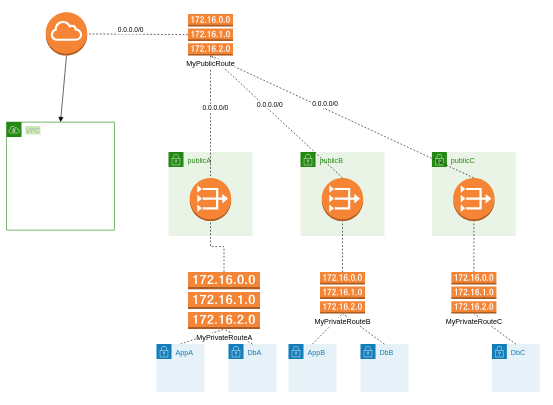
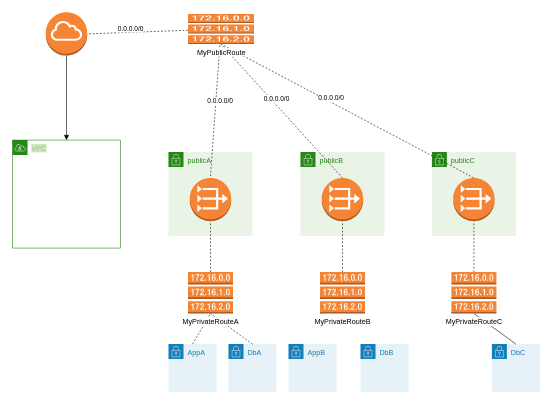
- <mxCell id="17" value="&lt;span style=&quot;background-color: rgb(255, 255, 255);&quot;&gt;MyPublicRoute&lt;/span&gt;" style="outlineConnect=0;dashed=0;verticalLabelPosition=bottom;verticalAlign=top;align=center;html=1;shape=mxgraph.aws3.route_table;fillColor=#F58536;gradientColor=none;" vertex="1" parent="1"><mxGeometry x="312.5" y="23" width="75" height="69" as="geometry" /></mxCell>
+ <mxCell id="17" value="&lt;span style=&quot;background-color: rgb(255, 255, 255);&quot;&gt;MyPublicRoute&lt;/span&gt;" style="outlineConnect=0;dashed=0;verticalLabelPosition=bottom;verticalAlign=top;align=center;html=1;shape=mxgraph.aws3.route_table;fillColor=#F58536;gradientColor=none;" vertex="1" parent="1"><mxGeometry x="312.5" y="23" width="110" height="50" as="geometry" /></mxCell>
- <mxCell id="18" value="VPC" style="points=[[0,0],[0.25,0],[0.5,0],[0.75,0],[1,0],[1,0.25],[1,0.5],[1,0.75],[1,1],[0.75,1],[0.5,1],[0.25,1],[0,1],[0,0.75],[0,0.5],[0,0.25]];outlineConnect=0;gradientColor=none;html=1;whiteSpace=wrap;fontSize=12;fontStyle=0;container=1;pointerEvents=0;collapsible=0;recursiveResize=0;shape=mxgraph.aws4.group;grIcon=mxgraph.aws4.group_vpc;strokeColor=#248814;fillColor=none;verticalAlign=top;align=left;spacingLeft=30;fontColor=#AAB7B8;dashed=0;labelBackgroundColor=#CCE8B5;" vertex="1" parent="1"><mxGeometry x="10" y="203" width="180" height="180" as="geometry" /></mxCell>
+ <mxCell id="18" value="VPC" style="points=[[0,0],[0.25,0],[0.5,0],[0.75,0],[1,0],[1,0.25],[1,0.5],[1,0.75],[1,1],[0.75,1],[0.5,1],[0.25,1],[0,1],[0,0.75],[0,0.5],[0,0.25]];outlineConnect=0;gradientColor=none;html=1;whiteSpace=wrap;fontSize=12;fontStyle=0;container=1;pointerEvents=0;collapsible=0;recursiveResize=0;shape=mxgraph.aws4.group;grIcon=mxgraph.aws4.group_vpc;strokeColor=#248814;fillColor=none;verticalAlign=top;align=left;spacingLeft=30;fontColor=#AAB7B8;dashed=0;labelBackgroundColor=#CCE8B5;" vertex="1" parent="1"><mxGeometry x="20" y="233" width="180" height="180" as="geometry" /></mxCell>
- <mxCell id="27" value="&lt;span style=&quot;background-color: rgb(255, 255, 255);&quot;&gt;MyPrivateRouteA&lt;/span&gt;" style="outlineConnect=0;dashed=0;verticalLabelPosition=bottom;verticalAlign=top;align=center;html=1;shape=mxgraph.aws3.route_table;fillColor=#F58536;gradientColor=none;" vertex="1" parent="1"><mxGeometry x="312.5" y="453" width="120" height="95" as="geometry" /></mxCell>
+ <mxCell id="27" value="&lt;span style=&quot;background-color: rgb(255, 255, 255);&quot;&gt;MyPrivateRouteA&lt;/span&gt;" style="outlineConnect=0;dashed=0;verticalLabelPosition=bottom;verticalAlign=top;align=center;html=1;shape=mxgraph.aws3.route_table;fillColor=#F58536;gradientColor=none;" vertex="1" parent="1"><mxGeometry x="312.5" y="453" width="75" height="69" as="geometry" /></mxCell>
- <mxCell id="28" style="edgeStyle=none;rounded=0;orthogonalLoop=1;jettySize=auto;html=1;exitX=0.5;exitY=0;exitDx=0;exitDy=0;entryX=0.5;entryY=1;entryDx=0;entryDy=0;entryPerimeter=0;endArrow=none;endFill=0;dashed=1;" edge="1" parent="1" source="29" target="32"><mxGeometry relative="1" as="geometry" /></mxCell>
- <mxCell id="31" style="edgeStyle=none;rounded=0;orthogonalLoop=1;jettySize=auto;html=1;exitX=0.5;exitY=0;exitDx=0;exitDy=0;entryX=0.5;entryY=1;entryDx=0;entryDy=0;entryPerimeter=0;endArrow=none;endFill=0;dashed=1;" edge="1" parent="1" source="30" target="32"><mxGeometry relative="1" as="geometry"><mxPoint x="530" y="583" as="sourcePoint" /><mxPoint x="580" y="532" as="targetPoint" /></mxGeometry></mxCell>
- <mxCell id="34" style="edgeStyle=none;rounded=0;orthogonalLoop=1;jettySize=auto;html=1;exitX=0.5;exitY=0;exitDx=0;exitDy=0;entryX=0.5;entryY=1;entryDx=0;entryDy=0;entryPerimeter=0;endArrow=none;endFill=0;dashed=1;" edge="1" parent="1" source="33" target="35"><mxGeometry relative="1" as="geometry"><mxPoint x="749" y="583" as="sourcePoint" /><mxPoint x="799" y="532" as="targetPoint" /></mxGeometry></mxCell>
+ <mxCell id="34" style="edgeStyle=none;rounded=0;orthogonalLoop=1;jettySize=auto;html=1;exitX=0.5;exitY=0;exitDx=0;exitDy=0;entryX=0.5;entryY=1;entryDx=0;entryDy=0;entryPerimeter=0;endArrow=none;endFill=0;dashed=0;" edge="1" parent="1" source="33" target="35"><mxGeometry relative="1" as="geometry"><mxPoint x="749" y="583" as="sourcePoint" /><mxPoint x="799" y="532" as="targetPoint" /></mxGeometry></mxCell>
- <mxCell id="24" value="AppA" style="points=[[0,0],[0.25,0],[0.5,0],[0.75,0],[1,0],[1,0.25],[1,0.5],[1,0.75],[1,1],[0.75,1],[0.5,1],[0.25,1],[0,1],[0,0.75],[0,0.5],[0,0.25]];outlineConnect=0;gradientColor=none;html=1;whiteSpace=wrap;fontSize=12;fontStyle=0;container=1;pointerEvents=0;collapsible=0;recursiveResize=0;shape=mxgraph.aws4.group;grIcon=mxgraph.aws4.group_security_group;grStroke=0;strokeColor=#147EBA;fillColor=#E6F2F8;verticalAlign=top;align=left;spacingLeft=30;fontColor=#147EBA;dashed=0;labelBackgroundColor=none;" vertex="1" parent="1"><mxGeometry x="260" y="573" width="80" height="80" as="geometry" /></mxCell>
+ <mxCell id="24" value="AppA" style="points=[[0,0],[0.25,0],[0.5,0],[0.75,0],[1,0],[1,0.25],[1,0.5],[1,0.75],[1,1],[0.75,1],[0.5,1],[0.25,1],[0,1],[0,0.75],[0,0.5],[0,0.25]];outlineConnect=0;gradientColor=none;html=1;whiteSpace=wrap;fontSize=12;fontStyle=0;container=1;pointerEvents=0;collapsible=0;recursiveResize=0;shape=mxgraph.aws4.group;grIcon=mxgraph.aws4.group_security_group;grStroke=0;strokeColor=#147EBA;fillColor=#E6F2F8;verticalAlign=top;align=left;spacingLeft=30;fontColor=#147EBA;dashed=0;labelBackgroundColor=none;" vertex="1" parent="1"><mxGeometry x="280" y="573" width="80" height="80" as="geometry" /></mxCell>
